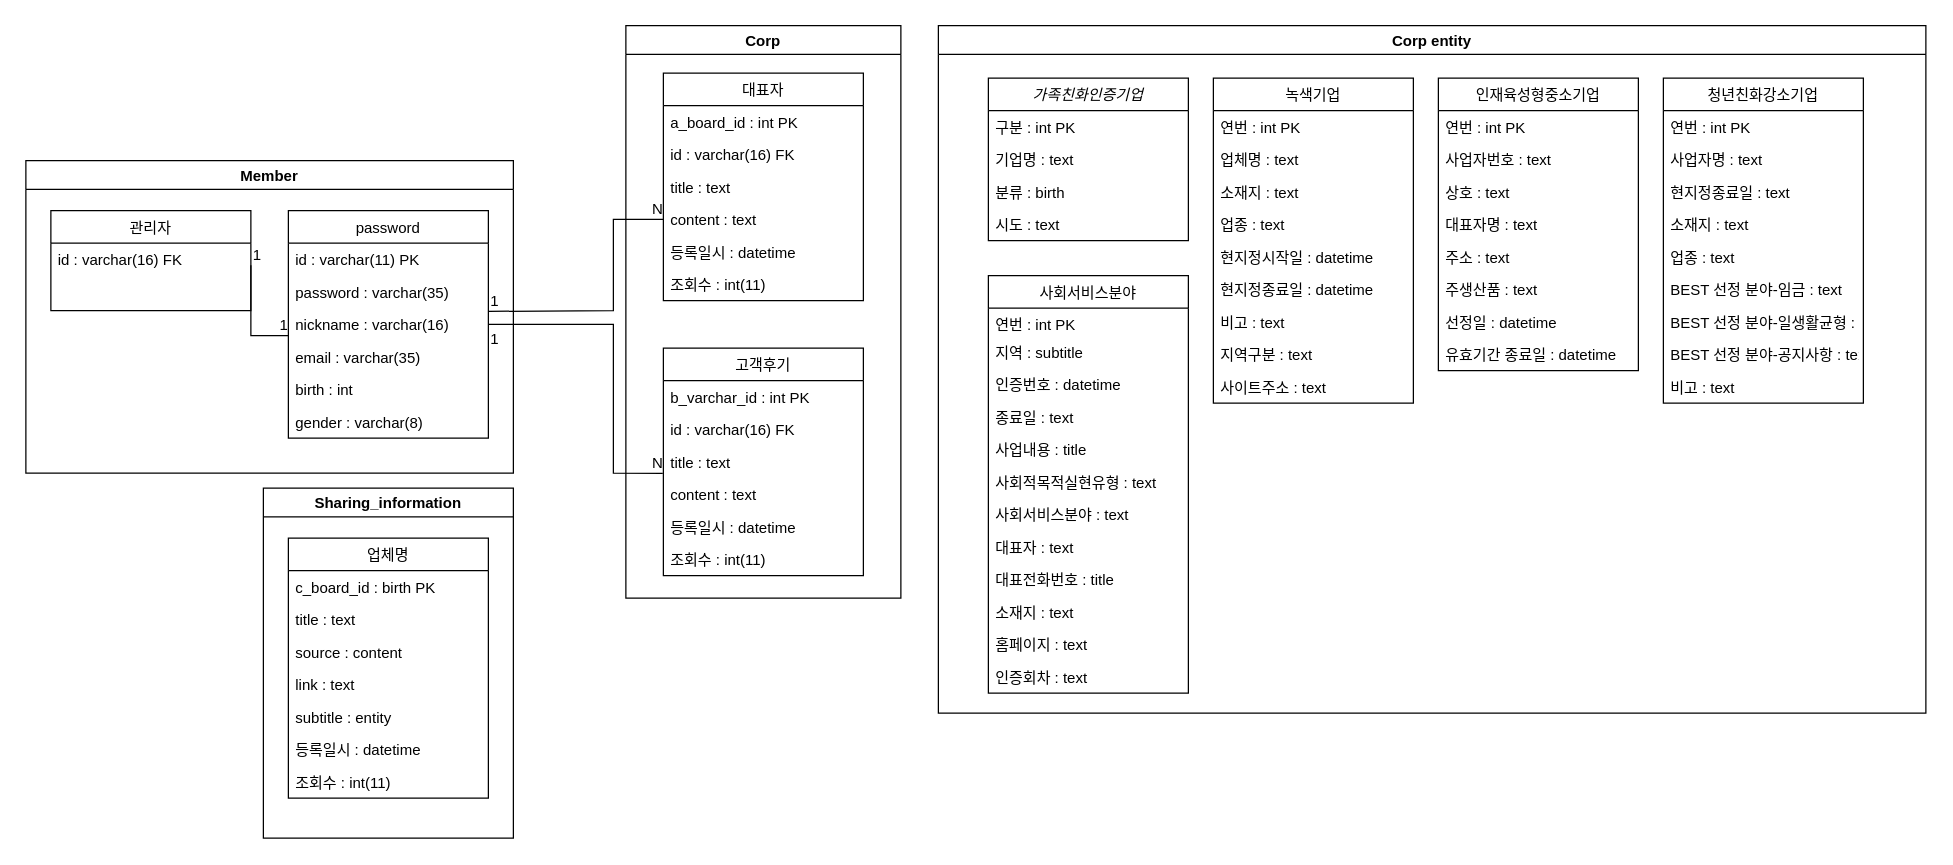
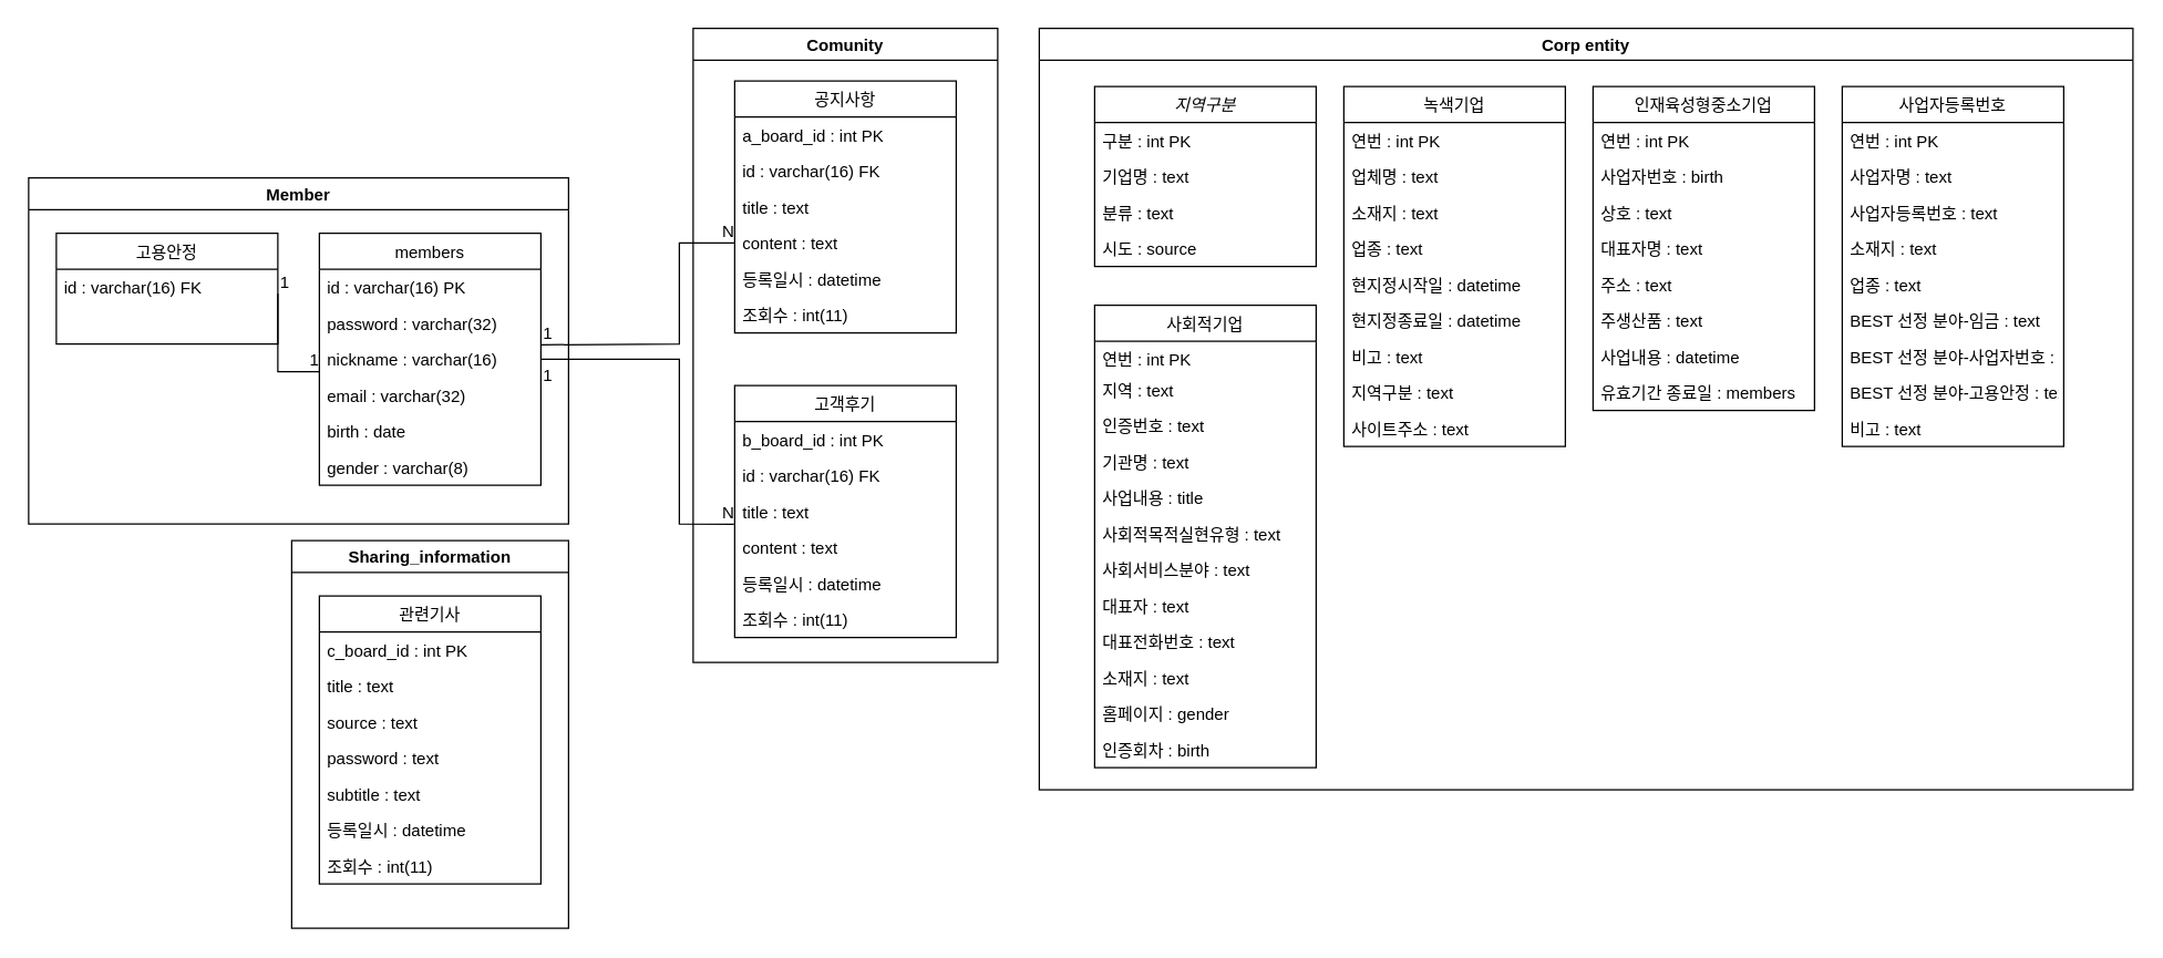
- <mxCell id="83" value="Corp" style="swimlane;hachureGap=4;pointerEvents=0;" parent="1" vertex="1"><mxGeometry x="500" width="220" height="458" as="geometry" y="20" /></mxCell>
+ <mxCell id="83" value="Comunity" style="swimlane;hachureGap=4;pointerEvents=0;" parent="1" vertex="1"><mxGeometry x="500" width="220" height="458" as="geometry" y="20" /></mxCell>
- <mxCell id="62" value="대표자" style="swimlane;fontStyle=0;align=center;verticalAlign=top;childLayout=stackLayout;horizontal=1;startSize=26;horizontalStack=0;resizeParent=1;resizeLast=0;collapsible=1;marginBottom=0;rounded=0;shadow=0;strokeWidth=1;" parent="1" vertex="1"><mxGeometry x="530" y="58" width="160" height="182" as="geometry"><mxRectangle x="550" y="140" width="160" height="26" as="alternateBounds" /></mxGeometry></mxCell>
+ <mxCell id="62" value="공지사항" style="swimlane;fontStyle=0;align=center;verticalAlign=top;childLayout=stackLayout;horizontal=1;startSize=26;horizontalStack=0;resizeParent=1;resizeLast=0;collapsible=1;marginBottom=0;rounded=0;shadow=0;strokeWidth=1;" parent="1" vertex="1"><mxGeometry x="530" y="58" width="160" height="182" as="geometry"><mxRectangle x="550" y="140" width="160" height="26" as="alternateBounds" /></mxGeometry></mxCell>
- <mxCell id="13" value="가족친화인증기업" style="swimlane;fontStyle=2;align=center;verticalAlign=top;childLayout=stackLayout;horizontal=1;startSize=26;horizontalStack=0;resizeParent=1;resizeLast=0;collapsible=1;marginBottom=0;rounded=0;shadow=0;strokeWidth=1;" parent="12" vertex="1"><mxGeometry x="40" y="42" width="160" height="130" as="geometry"><mxRectangle x="230" y="140" width="160" height="26" as="alternateBounds" /></mxGeometry></mxCell>
+ <mxCell id="13" value="지역구분" style="swimlane;fontStyle=2;align=center;verticalAlign=top;childLayout=stackLayout;horizontal=1;startSize=26;horizontalStack=0;resizeParent=1;resizeLast=0;collapsible=1;marginBottom=0;rounded=0;shadow=0;strokeWidth=1;" parent="12" vertex="1"><mxGeometry x="40" y="42" width="160" height="130" as="geometry"><mxRectangle x="230" y="140" width="160" height="26" as="alternateBounds" /></mxGeometry></mxCell>
- <mxCell id="2" value="청년친화강소기업" style="swimlane;fontStyle=0;align=center;verticalAlign=top;childLayout=stackLayout;horizontal=1;startSize=26;horizontalStack=0;resizeParent=1;resizeLast=0;collapsible=1;marginBottom=0;rounded=0;shadow=0;strokeWidth=1;" parent="1" vertex="1"><mxGeometry x="1330" y="62" width="160" height="260" as="geometry"><mxRectangle x="550" y="140" width="160" height="26" as="alternateBounds" /></mxGeometry></mxCell>
+ <mxCell id="2" value="사업자등록번호" style="swimlane;fontStyle=0;align=center;verticalAlign=top;childLayout=stackLayout;horizontal=1;startSize=26;horizontalStack=0;resizeParent=1;resizeLast=0;collapsible=1;marginBottom=0;rounded=0;shadow=0;strokeWidth=1;" parent="1" vertex="1"><mxGeometry x="1330" y="62" width="160" height="260" as="geometry"><mxRectangle x="550" y="140" width="160" height="26" as="alternateBounds" /></mxGeometry></mxCell>
- <mxCell id="30" value="사업자번호 : text" style="text;align=left;verticalAlign=top;spacingLeft=4;spacingRight=4;overflow=hidden;rotatable=0;points=[[0,0.5],[1,0.5]];portConstraint=eastwest;rounded=0;shadow=0;html=0;" parent="28" vertex="1"><mxGeometry y="52" width="160" height="26" as="geometry" /></mxCell>
+ <mxCell id="30" value="사업자번호 : birth" style="text;align=left;verticalAlign=top;spacingLeft=4;spacingRight=4;overflow=hidden;rotatable=0;points=[[0,0.5],[1,0.5]];portConstraint=eastwest;rounded=0;shadow=0;html=0;" parent="28" vertex="1"><mxGeometry y="52" width="160" height="26" as="geometry" /></mxCell>
- <mxCell id="16" value="분류 : birth" style="text;align=left;verticalAlign=top;spacingLeft=4;spacingRight=4;overflow=hidden;rotatable=0;points=[[0,0.5],[1,0.5]];portConstraint=eastwest;rounded=0;shadow=0;html=0;" parent="13" vertex="1"><mxGeometry y="78" width="160" height="26" as="geometry" /></mxCell>
+ <mxCell id="16" value="분류 : text" style="text;align=left;verticalAlign=top;spacingLeft=4;spacingRight=4;overflow=hidden;rotatable=0;points=[[0,0.5],[1,0.5]];portConstraint=eastwest;rounded=0;shadow=0;html=0;" parent="13" vertex="1"><mxGeometry y="78" width="160" height="26" as="geometry" /></mxCell>
- <mxCell id="5" value="현지정종료일 : text" style="text;align=left;verticalAlign=top;spacingLeft=4;spacingRight=4;overflow=hidden;rotatable=0;points=[[0,0.5],[1,0.5]];portConstraint=eastwest;rounded=0;shadow=0;html=0;" parent="2" vertex="1"><mxGeometry y="78" width="160" height="26" as="geometry" /></mxCell>
+ <mxCell id="5" value="사업자등록번호 : text" style="text;align=left;verticalAlign=top;spacingLeft=4;spacingRight=4;overflow=hidden;rotatable=0;points=[[0,0.5],[1,0.5]];portConstraint=eastwest;rounded=0;shadow=0;html=0;" parent="2" vertex="1"><mxGeometry y="78" width="160" height="26" as="geometry" /></mxCell>
- <mxCell id="17" value="시도 : text" style="text;align=left;verticalAlign=top;spacingLeft=4;spacingRight=4;overflow=hidden;rotatable=0;points=[[0,0.5],[1,0.5]];portConstraint=eastwest;rounded=0;shadow=0;html=0;" parent="13" vertex="1"><mxGeometry y="104" width="160" height="26" as="geometry" /></mxCell>
+ <mxCell id="17" value="시도 : source" style="text;align=left;verticalAlign=top;spacingLeft=4;spacingRight=4;overflow=hidden;rotatable=0;points=[[0,0.5],[1,0.5]];portConstraint=eastwest;rounded=0;shadow=0;html=0;" parent="13" vertex="1"><mxGeometry y="104" width="160" height="26" as="geometry" /></mxCell>
- <mxCell id="60" value="관리자" style="swimlane;fontStyle=0;align=center;verticalAlign=top;childLayout=stackLayout;horizontal=1;startSize=26;horizontalStack=0;resizeParent=1;resizeLast=0;collapsible=1;marginBottom=0;rounded=0;shadow=0;strokeWidth=1;" parent="1" vertex="1"><mxGeometry x="40" y="168" width="160" height="80" as="geometry"><mxRectangle x="550" y="140" width="160" height="26" as="alternateBounds" /></mxGeometry></mxCell>
+ <mxCell id="60" value="고용안정" style="swimlane;fontStyle=0;align=center;verticalAlign=top;childLayout=stackLayout;horizontal=1;startSize=26;horizontalStack=0;resizeParent=1;resizeLast=0;collapsible=1;marginBottom=0;rounded=0;shadow=0;strokeWidth=1;" parent="1" vertex="1"><mxGeometry x="40" y="168" width="160" height="80" as="geometry"><mxRectangle x="550" y="140" width="160" height="26" as="alternateBounds" /></mxGeometry></mxCell>
- <mxCell id="50" value="password" style="swimlane;fontStyle=0;align=center;verticalAlign=top;childLayout=stackLayout;horizontal=1;startSize=26;horizontalStack=0;resizeParent=1;resizeLast=0;collapsible=1;marginBottom=0;rounded=0;shadow=0;strokeWidth=1;" parent="1" vertex="1"><mxGeometry x="230" y="168" width="160" height="182" as="geometry"><mxRectangle x="550" y="140" width="160" height="26" as="alternateBounds" /></mxGeometry></mxCell>
+ <mxCell id="50" value="members" style="swimlane;fontStyle=0;align=center;verticalAlign=top;childLayout=stackLayout;horizontal=1;startSize=26;horizontalStack=0;resizeParent=1;resizeLast=0;collapsible=1;marginBottom=0;rounded=0;shadow=0;strokeWidth=1;" parent="1" vertex="1"><mxGeometry x="230" y="168" width="160" height="182" as="geometry"><mxRectangle x="550" y="140" width="160" height="26" as="alternateBounds" /></mxGeometry></mxCell>
- <mxCell id="54" value="id : varchar(11) PK" style="text;align=left;verticalAlign=top;spacingLeft=4;spacingRight=4;overflow=hidden;rotatable=0;points=[[0,0.5],[1,0.5]];portConstraint=eastwest;" parent="50" vertex="1"><mxGeometry y="26" width="160" height="26" as="geometry" /></mxCell>
+ <mxCell id="54" value="id : varchar(16) PK" style="text;align=left;verticalAlign=top;spacingLeft=4;spacingRight=4;overflow=hidden;rotatable=0;points=[[0,0.5],[1,0.5]];portConstraint=eastwest;" parent="50" vertex="1"><mxGeometry y="26" width="160" height="26" as="geometry" /></mxCell>
- <mxCell id="55" value="password : varchar(35)" style="text;align=left;verticalAlign=top;spacingLeft=4;spacingRight=4;overflow=hidden;rotatable=0;points=[[0,0.5],[1,0.5]];portConstraint=eastwest;rounded=0;shadow=0;html=0;" parent="50" vertex="1"><mxGeometry y="52" width="160" height="26" as="geometry" /></mxCell>
+ <mxCell id="55" value="password : varchar(32)" style="text;align=left;verticalAlign=top;spacingLeft=4;spacingRight=4;overflow=hidden;rotatable=0;points=[[0,0.5],[1,0.5]];portConstraint=eastwest;rounded=0;shadow=0;html=0;" parent="50" vertex="1"><mxGeometry y="52" width="160" height="26" as="geometry" /></mxCell>
- <mxCell id="37" value="사회서비스분야" style="swimlane;fontStyle=0;align=center;verticalAlign=top;childLayout=stackLayout;horizontal=1;startSize=26;horizontalStack=0;resizeParent=1;resizeLast=0;collapsible=1;marginBottom=0;rounded=0;shadow=0;strokeWidth=1;" vertex="1" parent="12"><mxGeometry x="40" y="200" width="160" height="334" as="geometry"><mxRectangle x="550" y="140" width="160" height="26" as="alternateBounds" /></mxGeometry></mxCell>
+ <mxCell id="37" value="사회적기업" style="swimlane;fontStyle=0;align=center;verticalAlign=top;childLayout=stackLayout;horizontal=1;startSize=26;horizontalStack=0;resizeParent=1;resizeLast=0;collapsible=1;marginBottom=0;rounded=0;shadow=0;strokeWidth=1;" vertex="1" parent="12"><mxGeometry x="40" y="200" width="160" height="334" as="geometry"><mxRectangle x="550" y="140" width="160" height="26" as="alternateBounds" /></mxGeometry></mxCell>
- <mxCell id="35" value="선정일 : datetime" style="text;align=left;verticalAlign=top;spacingLeft=4;spacingRight=4;overflow=hidden;rotatable=0;points=[[0,0.5],[1,0.5]];portConstraint=eastwest;rounded=0;shadow=0;html=0;" parent="28" vertex="1"><mxGeometry y="182" width="160" height="26" as="geometry" /></mxCell>
+ <mxCell id="35" value="사업내용 : datetime" style="text;align=left;verticalAlign=top;spacingLeft=4;spacingRight=4;overflow=hidden;rotatable=0;points=[[0,0.5],[1,0.5]];portConstraint=eastwest;rounded=0;shadow=0;html=0;" parent="28" vertex="1"><mxGeometry y="182" width="160" height="26" as="geometry" /></mxCell>
- <mxCell id="9" value="BEST 선정 분야-일생활균형 : text" style="text;align=left;verticalAlign=top;spacingLeft=4;spacingRight=4;overflow=hidden;rotatable=0;points=[[0,0.5],[1,0.5]];portConstraint=eastwest;rounded=0;shadow=0;html=0;" parent="2" vertex="1"><mxGeometry y="182" width="160" height="26" as="geometry" /></mxCell>
+ <mxCell id="9" value="BEST 선정 분야-사업자번호 : text" style="text;align=left;verticalAlign=top;spacingLeft=4;spacingRight=4;overflow=hidden;rotatable=0;points=[[0,0.5],[1,0.5]];portConstraint=eastwest;rounded=0;shadow=0;html=0;" parent="2" vertex="1"><mxGeometry y="182" width="160" height="26" as="geometry" /></mxCell>
- <mxCell id="39" value="지역 : subtitle" style="text;align=left;verticalAlign=top;spacingLeft=4;spacingRight=4;overflow=hidden;rotatable=0;points=[[0,0.5],[1,0.5]];portConstraint=eastwest;rounded=0;shadow=0;html=0;" vertex="1" parent="37"><mxGeometry y="48" width="160" height="26" as="geometry" /></mxCell>
+ <mxCell id="39" value="지역 : text" style="text;align=left;verticalAlign=top;spacingLeft=4;spacingRight=4;overflow=hidden;rotatable=0;points=[[0,0.5],[1,0.5]];portConstraint=eastwest;rounded=0;shadow=0;html=0;" vertex="1" parent="37"><mxGeometry y="48" width="160" height="26" as="geometry" /></mxCell>
- <mxCell id="36" value="유효기간 종료일 : datetime" style="text;align=left;verticalAlign=top;spacingLeft=4;spacingRight=4;overflow=hidden;rotatable=0;points=[[0,0.5],[1,0.5]];portConstraint=eastwest;rounded=0;shadow=0;html=0;" parent="28" vertex="1"><mxGeometry y="208" width="160" height="26" as="geometry" /></mxCell>
+ <mxCell id="36" value="유효기간 종료일 : members" style="text;align=left;verticalAlign=top;spacingLeft=4;spacingRight=4;overflow=hidden;rotatable=0;points=[[0,0.5],[1,0.5]];portConstraint=eastwest;rounded=0;shadow=0;html=0;" parent="28" vertex="1"><mxGeometry y="208" width="160" height="26" as="geometry" /></mxCell>
- <mxCell id="10" value="BEST 선정 분야-공지사항 : text" style="text;align=left;verticalAlign=top;spacingLeft=4;spacingRight=4;overflow=hidden;rotatable=0;points=[[0,0.5],[1,0.5]];portConstraint=eastwest;rounded=0;shadow=0;html=0;" parent="2" vertex="1"><mxGeometry y="208" width="160" height="26" as="geometry" /></mxCell>
+ <mxCell id="10" value="BEST 선정 분야-고용안정 : text" style="text;align=left;verticalAlign=top;spacingLeft=4;spacingRight=4;overflow=hidden;rotatable=0;points=[[0,0.5],[1,0.5]];portConstraint=eastwest;rounded=0;shadow=0;html=0;" parent="2" vertex="1"><mxGeometry y="208" width="160" height="26" as="geometry" /></mxCell>
- <mxCell id="57" value="email : varchar(35)" style="text;align=left;verticalAlign=top;spacingLeft=4;spacingRight=4;overflow=hidden;rotatable=0;points=[[0,0.5],[1,0.5]];portConstraint=eastwest;rounded=0;shadow=0;html=0;" parent="50" vertex="1"><mxGeometry y="104" width="160" height="26" as="geometry" /></mxCell>
+ <mxCell id="57" value="email : varchar(32)" style="text;align=left;verticalAlign=top;spacingLeft=4;spacingRight=4;overflow=hidden;rotatable=0;points=[[0,0.5],[1,0.5]];portConstraint=eastwest;rounded=0;shadow=0;html=0;" parent="50" vertex="1"><mxGeometry y="104" width="160" height="26" as="geometry" /></mxCell>
- <mxCell id="40" value="인증번호 : datetime    " style="text;align=left;verticalAlign=top;spacingLeft=4;spacingRight=4;overflow=hidden;rotatable=0;points=[[0,0.5],[1,0.5]];portConstraint=eastwest;rounded=0;shadow=0;html=0;" vertex="1" parent="37"><mxGeometry y="74" width="160" height="26" as="geometry" /></mxCell>
+ <mxCell id="40" value="인증번호 : text    " style="text;align=left;verticalAlign=top;spacingLeft=4;spacingRight=4;overflow=hidden;rotatable=0;points=[[0,0.5],[1,0.5]];portConstraint=eastwest;rounded=0;shadow=0;html=0;" vertex="1" parent="37"><mxGeometry y="74" width="160" height="26" as="geometry" /></mxCell>
- <mxCell id="58" value="birth : int" style="text;align=left;verticalAlign=top;spacingLeft=4;spacingRight=4;overflow=hidden;rotatable=0;points=[[0,0.5],[1,0.5]];portConstraint=eastwest;rounded=0;shadow=0;html=0;" parent="50" vertex="1"><mxGeometry y="130" width="160" height="26" as="geometry" /></mxCell>
+ <mxCell id="58" value="birth : date" style="text;align=left;verticalAlign=top;spacingLeft=4;spacingRight=4;overflow=hidden;rotatable=0;points=[[0,0.5],[1,0.5]];portConstraint=eastwest;rounded=0;shadow=0;html=0;" parent="50" vertex="1"><mxGeometry y="130" width="160" height="26" as="geometry" /></mxCell>
- <mxCell id="70" value="b_varchar_id : int PK" style="text;align=left;verticalAlign=top;spacingLeft=4;spacingRight=4;overflow=hidden;rotatable=0;points=[[0,0.5],[1,0.5]];portConstraint=eastwest;" parent="69" vertex="1"><mxGeometry y="26" width="160" height="26" as="geometry" /></mxCell>
+ <mxCell id="70" value="b_board_id : int PK" style="text;align=left;verticalAlign=top;spacingLeft=4;spacingRight=4;overflow=hidden;rotatable=0;points=[[0,0.5],[1,0.5]];portConstraint=eastwest;" parent="69" vertex="1"><mxGeometry y="26" width="160" height="26" as="geometry" /></mxCell>
- <mxCell id="41" value="종료일 : text" style="text;align=left;verticalAlign=top;spacingLeft=4;spacingRight=4;overflow=hidden;rotatable=0;points=[[0,0.5],[1,0.5]];portConstraint=eastwest;rounded=0;shadow=0;html=0;" vertex="1" parent="37"><mxGeometry y="100" width="160" height="26" as="geometry" /></mxCell>
+ <mxCell id="41" value="기관명 : text" style="text;align=left;verticalAlign=top;spacingLeft=4;spacingRight=4;overflow=hidden;rotatable=0;points=[[0,0.5],[1,0.5]];portConstraint=eastwest;rounded=0;shadow=0;html=0;" vertex="1" parent="37"><mxGeometry y="100" width="160" height="26" as="geometry" /></mxCell>
- <mxCell id="85" value="업체명" style="swimlane;fontStyle=0;align=center;verticalAlign=top;childLayout=stackLayout;horizontal=1;startSize=26;horizontalStack=0;resizeParent=1;resizeLast=0;collapsible=1;marginBottom=0;rounded=0;shadow=0;strokeWidth=1;" parent="84" vertex="1"><mxGeometry x="20" y="40" width="160" height="208" as="geometry"><mxRectangle x="550" y="140" width="160" height="26" as="alternateBounds" /></mxGeometry></mxCell>
+ <mxCell id="85" value="관련기사" style="swimlane;fontStyle=0;align=center;verticalAlign=top;childLayout=stackLayout;horizontal=1;startSize=26;horizontalStack=0;resizeParent=1;resizeLast=0;collapsible=1;marginBottom=0;rounded=0;shadow=0;strokeWidth=1;" parent="84" vertex="1"><mxGeometry x="20" y="40" width="160" height="208" as="geometry"><mxRectangle x="550" y="140" width="160" height="26" as="alternateBounds" /></mxGeometry></mxCell>
- <mxCell id="46" value="대표전화번호 : title" style="text;align=left;verticalAlign=top;spacingLeft=4;spacingRight=4;overflow=hidden;rotatable=0;points=[[0,0.5],[1,0.5]];portConstraint=eastwest;rounded=0;shadow=0;html=0;" vertex="1" parent="37"><mxGeometry y="230" width="160" height="26" as="geometry" /></mxCell>
+ <mxCell id="46" value="대표전화번호 : text" style="text;align=left;verticalAlign=top;spacingLeft=4;spacingRight=4;overflow=hidden;rotatable=0;points=[[0,0.5],[1,0.5]];portConstraint=eastwest;rounded=0;shadow=0;html=0;" vertex="1" parent="37"><mxGeometry y="230" width="160" height="26" as="geometry" /></mxCell>
- <mxCell id="86" value="c_board_id : birth PK" style="text;align=left;verticalAlign=top;spacingLeft=4;spacingRight=4;overflow=hidden;rotatable=0;points=[[0,0.5],[1,0.5]];portConstraint=eastwest;" parent="85" vertex="1"><mxGeometry y="26" width="160" height="26" as="geometry" /></mxCell>
+ <mxCell id="86" value="c_board_id : int PK" style="text;align=left;verticalAlign=top;spacingLeft=4;spacingRight=4;overflow=hidden;rotatable=0;points=[[0,0.5],[1,0.5]];portConstraint=eastwest;" parent="85" vertex="1"><mxGeometry y="26" width="160" height="26" as="geometry" /></mxCell>
- <mxCell id="48" value="홈페이지 : text" style="text;align=left;verticalAlign=top;spacingLeft=4;spacingRight=4;overflow=hidden;rotatable=0;points=[[0,0.5],[1,0.5]];portConstraint=eastwest;rounded=0;shadow=0;html=0;" vertex="1" parent="37"><mxGeometry y="282" width="160" height="26" as="geometry" /></mxCell>
+ <mxCell id="48" value="홈페이지 : gender" style="text;align=left;verticalAlign=top;spacingLeft=4;spacingRight=4;overflow=hidden;rotatable=0;points=[[0,0.5],[1,0.5]];portConstraint=eastwest;rounded=0;shadow=0;html=0;" vertex="1" parent="37"><mxGeometry y="282" width="160" height="26" as="geometry" /></mxCell>
- <mxCell id="88" value="source : content" style="text;align=left;verticalAlign=top;spacingLeft=4;spacingRight=4;overflow=hidden;rotatable=0;points=[[0,0.5],[1,0.5]];portConstraint=eastwest;rounded=0;shadow=0;html=0;" parent="85" vertex="1"><mxGeometry y="78" width="160" height="26" as="geometry" /></mxCell>
+ <mxCell id="88" value="source : text" style="text;align=left;verticalAlign=top;spacingLeft=4;spacingRight=4;overflow=hidden;rotatable=0;points=[[0,0.5],[1,0.5]];portConstraint=eastwest;rounded=0;shadow=0;html=0;" parent="85" vertex="1"><mxGeometry y="78" width="160" height="26" as="geometry" /></mxCell>
- <mxCell id="49" value="인증회차 : text" style="text;align=left;verticalAlign=top;spacingLeft=4;spacingRight=4;overflow=hidden;rotatable=0;points=[[0,0.5],[1,0.5]];portConstraint=eastwest;rounded=0;shadow=0;html=0;" vertex="1" parent="37"><mxGeometry y="308" width="160" height="26" as="geometry" /></mxCell>
+ <mxCell id="49" value="인증회차 : birth" style="text;align=left;verticalAlign=top;spacingLeft=4;spacingRight=4;overflow=hidden;rotatable=0;points=[[0,0.5],[1,0.5]];portConstraint=eastwest;rounded=0;shadow=0;html=0;" vertex="1" parent="37"><mxGeometry y="308" width="160" height="26" as="geometry" /></mxCell>
- <mxCell id="89" value="link : text" style="text;align=left;verticalAlign=top;spacingLeft=4;spacingRight=4;overflow=hidden;rotatable=0;points=[[0,0.5],[1,0.5]];portConstraint=eastwest;rounded=0;shadow=0;html=0;" parent="85" vertex="1"><mxGeometry y="104" width="160" height="26" as="geometry" /></mxCell>
+ <mxCell id="89" value="password : text" style="text;align=left;verticalAlign=top;spacingLeft=4;spacingRight=4;overflow=hidden;rotatable=0;points=[[0,0.5],[1,0.5]];portConstraint=eastwest;rounded=0;shadow=0;html=0;" parent="85" vertex="1"><mxGeometry y="104" width="160" height="26" as="geometry" /></mxCell>
- <mxCell id="90" value="subtitle : entity" style="text;align=left;verticalAlign=top;spacingLeft=4;spacingRight=4;overflow=hidden;rotatable=0;points=[[0,0.5],[1,0.5]];portConstraint=eastwest;rounded=0;shadow=0;html=0;" parent="85" vertex="1"><mxGeometry y="130" width="160" height="26" as="geometry" /></mxCell>
+ <mxCell id="90" value="subtitle : text" style="text;align=left;verticalAlign=top;spacingLeft=4;spacingRight=4;overflow=hidden;rotatable=0;points=[[0,0.5],[1,0.5]];portConstraint=eastwest;rounded=0;shadow=0;html=0;" parent="85" vertex="1"><mxGeometry y="130" width="160" height="26" as="geometry" /></mxCell>
